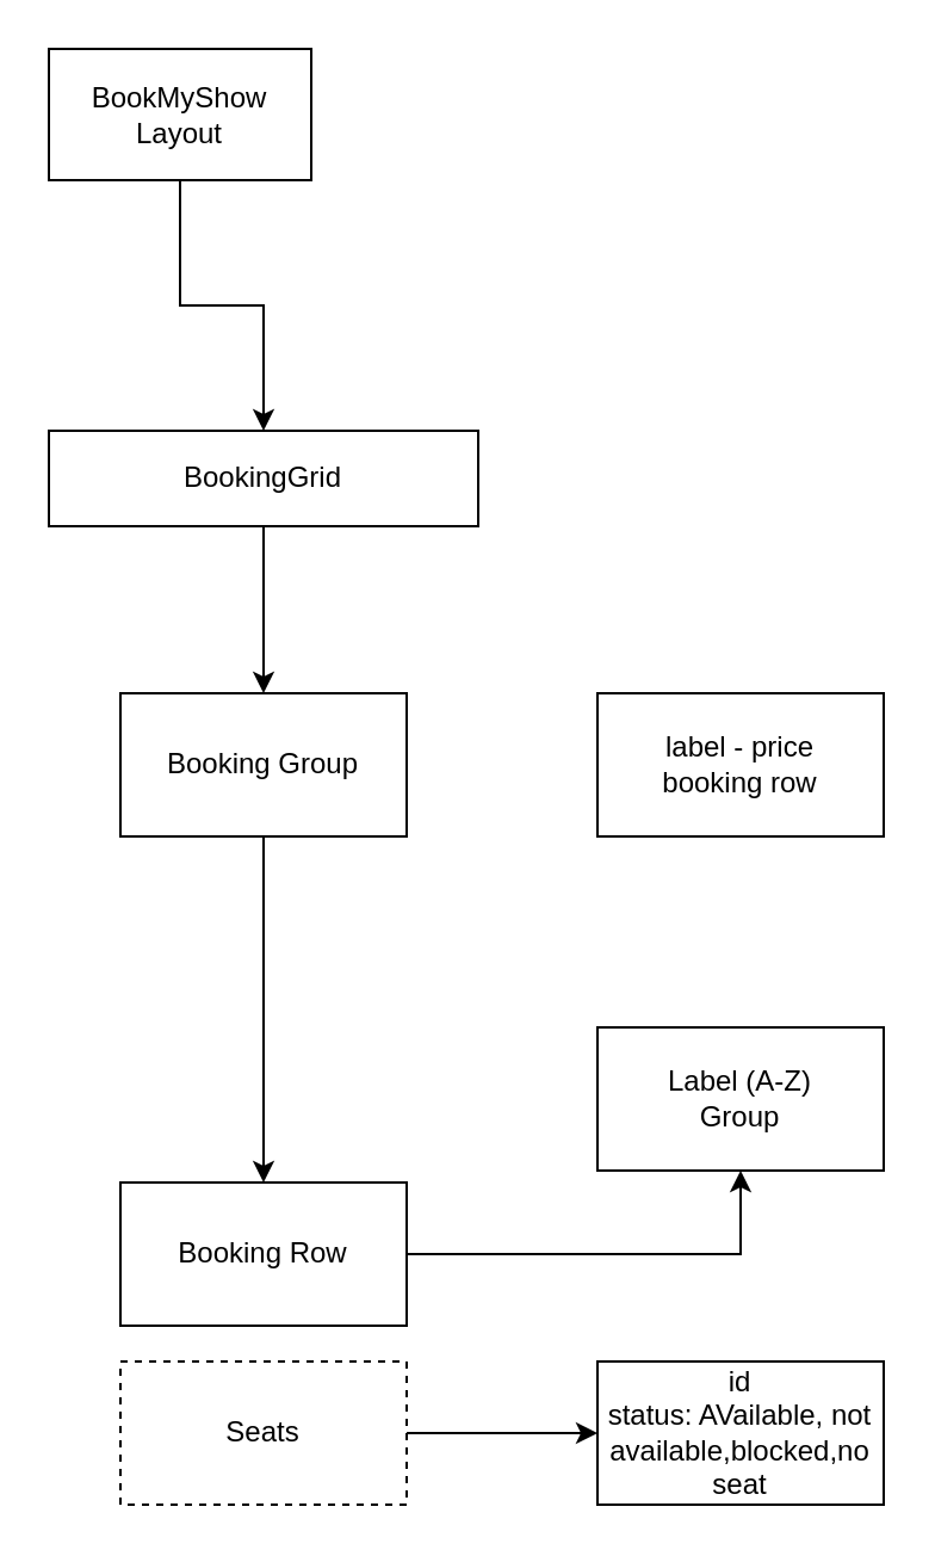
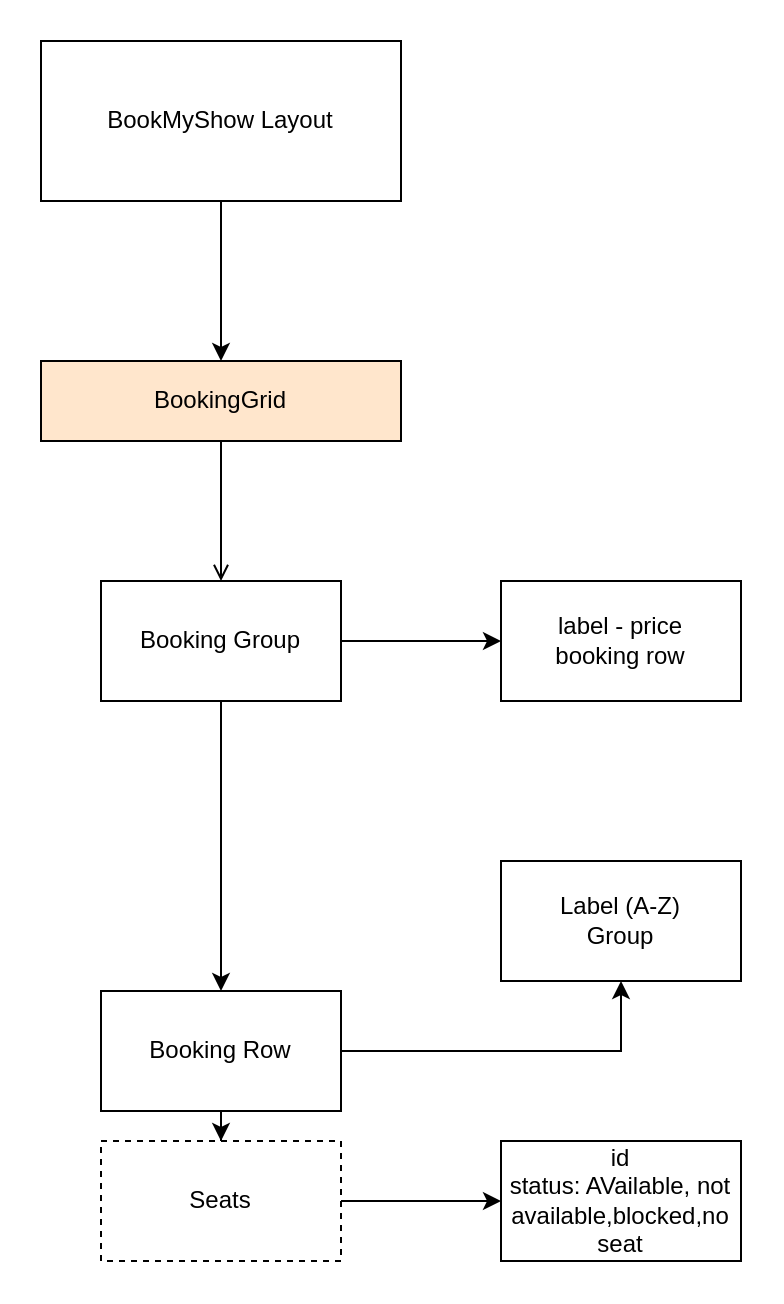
- <mxCell id="3" value="BookMyShow Layout" style="rounded=0;whiteSpace=wrap;html=1;" vertex="1" parent="1"><mxGeometry x="20" y="20" width="110" height="55" as="geometry" /></mxCell>
+ <mxCell id="3" value="BookMyShow Layout" style="rounded=0;whiteSpace=wrap;html=1;" vertex="1" parent="1"><mxGeometry x="20" y="20" width="180" height="80" as="geometry" /></mxCell>
- <mxCell id="5" value="BookingGrid" style="rounded=0;whiteSpace=wrap;html=1;" vertex="1" parent="1"><mxGeometry x="20" y="180" width="180" height="40" as="geometry" /></mxCell>
+ <mxCell id="5" value="BookingGrid" style="rounded=0;whiteSpace=wrap;html=1;fillColor=#ffe6cc;" vertex="1" parent="1"><mxGeometry x="20" y="180" width="180" height="40" as="geometry" /></mxCell>
- <mxCell id="4" value="" style="edgeStyle=orthogonalEdgeStyle;rounded=0;orthogonalLoop=1;jettySize=auto;html=1;" edge="1" parent="1" source="5" target="8"><mxGeometry relative="1" as="geometry" /></mxCell>
+ <mxCell id="4" value="" style="edgeStyle=orthogonalEdgeStyle;rounded=0;orthogonalLoop=1;jettySize=auto;html=1;endArrow=open;" edge="1" parent="1" source="5" target="8"><mxGeometry relative="1" as="geometry" /></mxCell>
+ <mxCell id="6" value="" style="edgeStyle=orthogonalEdgeStyle;rounded=0;orthogonalLoop=1;jettySize=auto;html=1;" edge="1" parent="1" source="8" target="9"><mxGeometry relative="1" as="geometry" /></mxCell>
+ <mxCell id="11" value="" style="edgeStyle=orthogonalEdgeStyle;rounded=0;orthogonalLoop=1;jettySize=auto;html=1;" edge="1" parent="1" source="12" target="15"><mxGeometry relative="1" as="geometry" /></mxCell>
